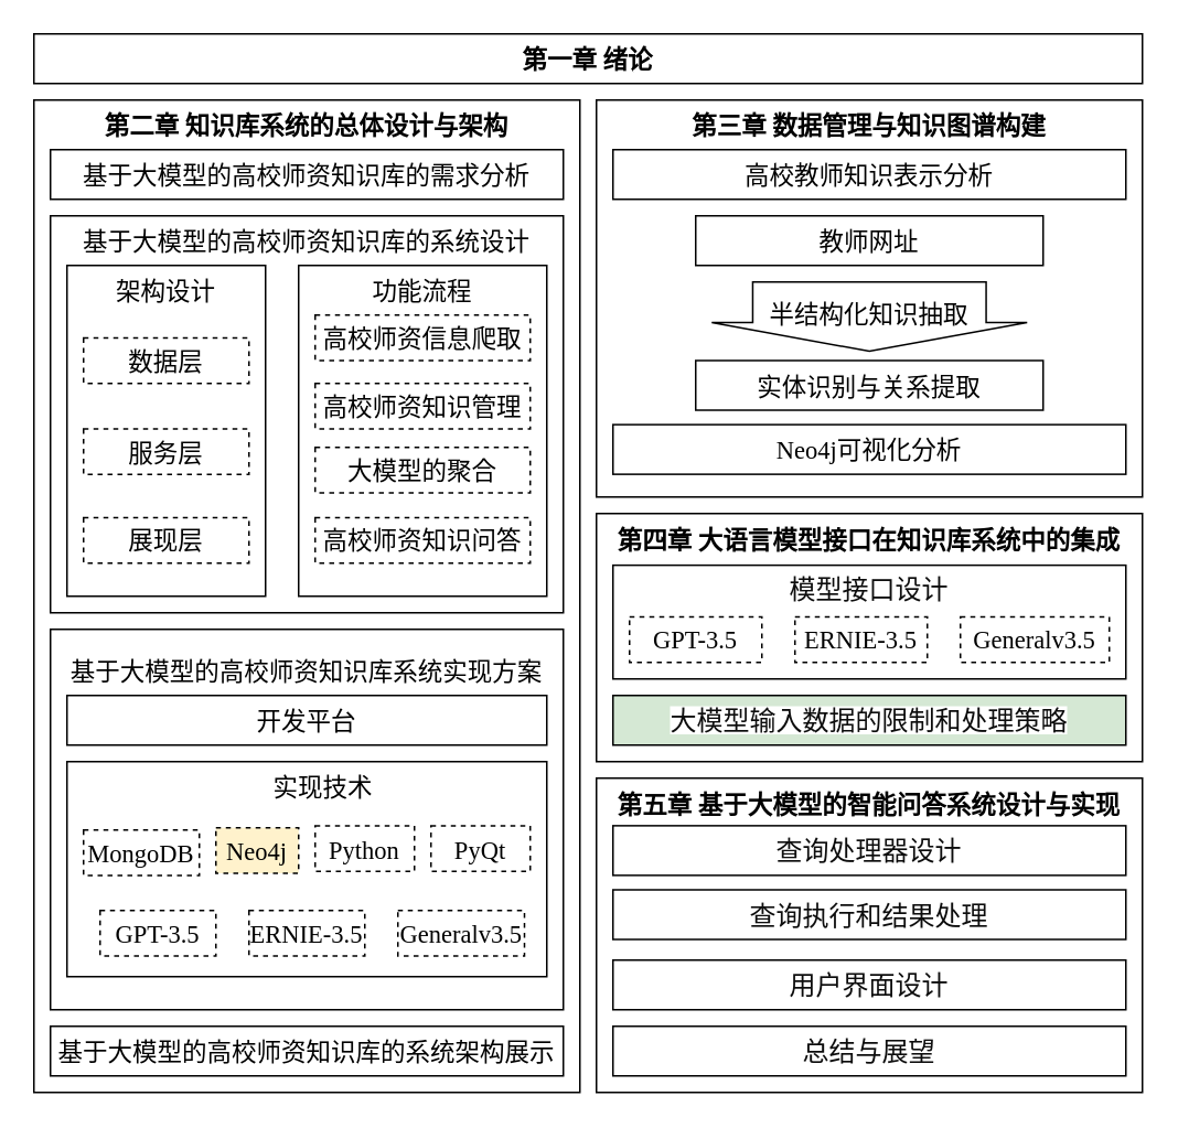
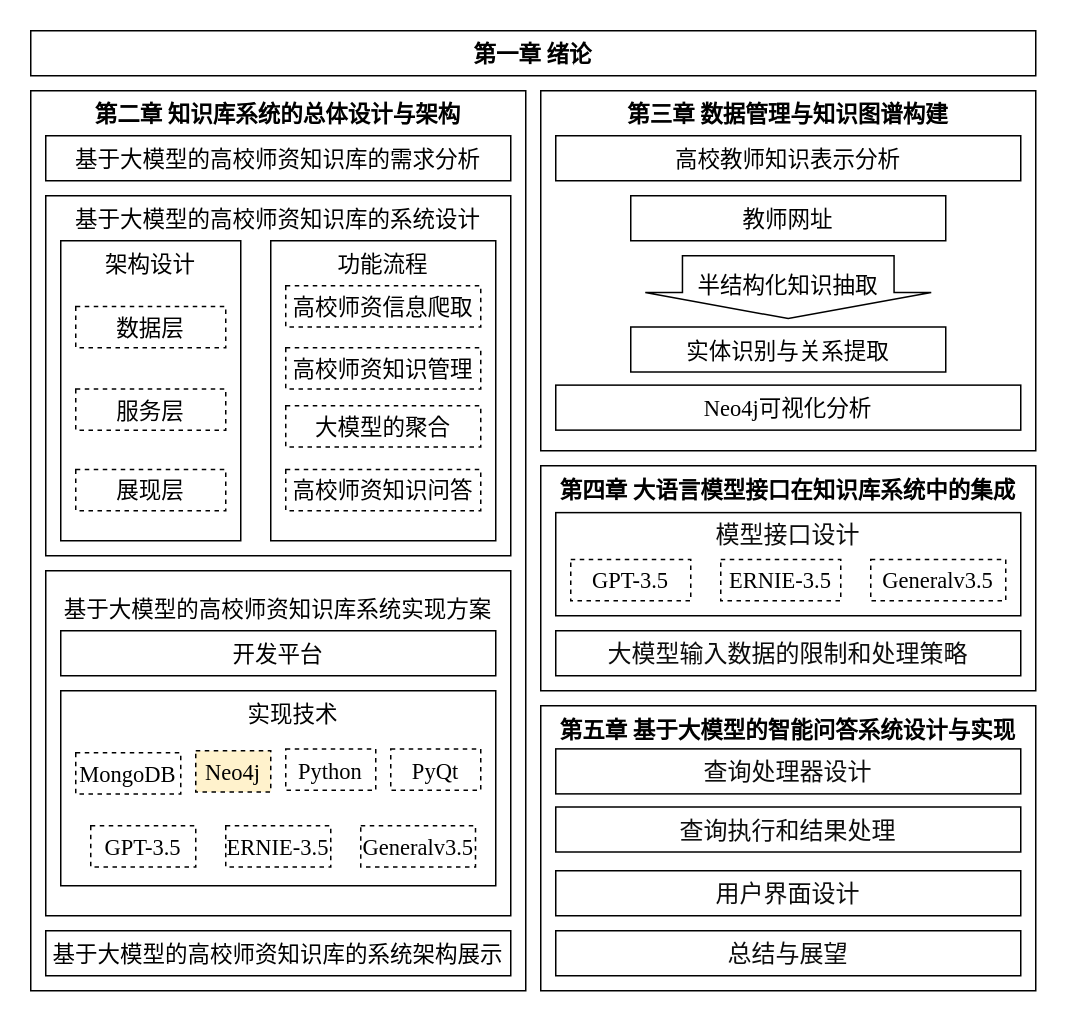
- <mxCell id="47" value="&lt;p align=&quot;center&quot; class=&quot;MsoNormal&quot;&gt;&lt;span style=&quot;color: rgb(13, 13, 13); font-size: 16px; text-align: left; white-space-collapse: preserve; background-color: rgb(255, 255, 255);&quot;&gt;&lt;font face=&quot;Times New Roman&quot;&gt;大模型输入数据的限制和处理策略&lt;/font&gt;&lt;/span&gt;&lt;br&gt;&lt;/p&gt;" style="rounded=0;whiteSpace=wrap;html=1;fillColor=#d5e8d4;" parent="1" vertex="1"><mxGeometry x="370" y="420" width="310" height="30" as="geometry" /></mxCell>
+ <mxCell id="47" value="&lt;p align=&quot;center&quot; class=&quot;MsoNormal&quot;&gt;&lt;span style=&quot;color: rgb(13, 13, 13); font-size: 16px; text-align: left; white-space-collapse: preserve; background-color: rgb(255, 255, 255);&quot;&gt;&lt;font face=&quot;Times New Roman&quot;&gt;大模型输入数据的限制和处理策略&lt;/font&gt;&lt;/span&gt;&lt;br&gt;&lt;/p&gt;" style="rounded=0;whiteSpace=wrap;html=1;" parent="1" vertex="1"><mxGeometry x="370" y="420" width="310" height="30" as="geometry" /></mxCell>
